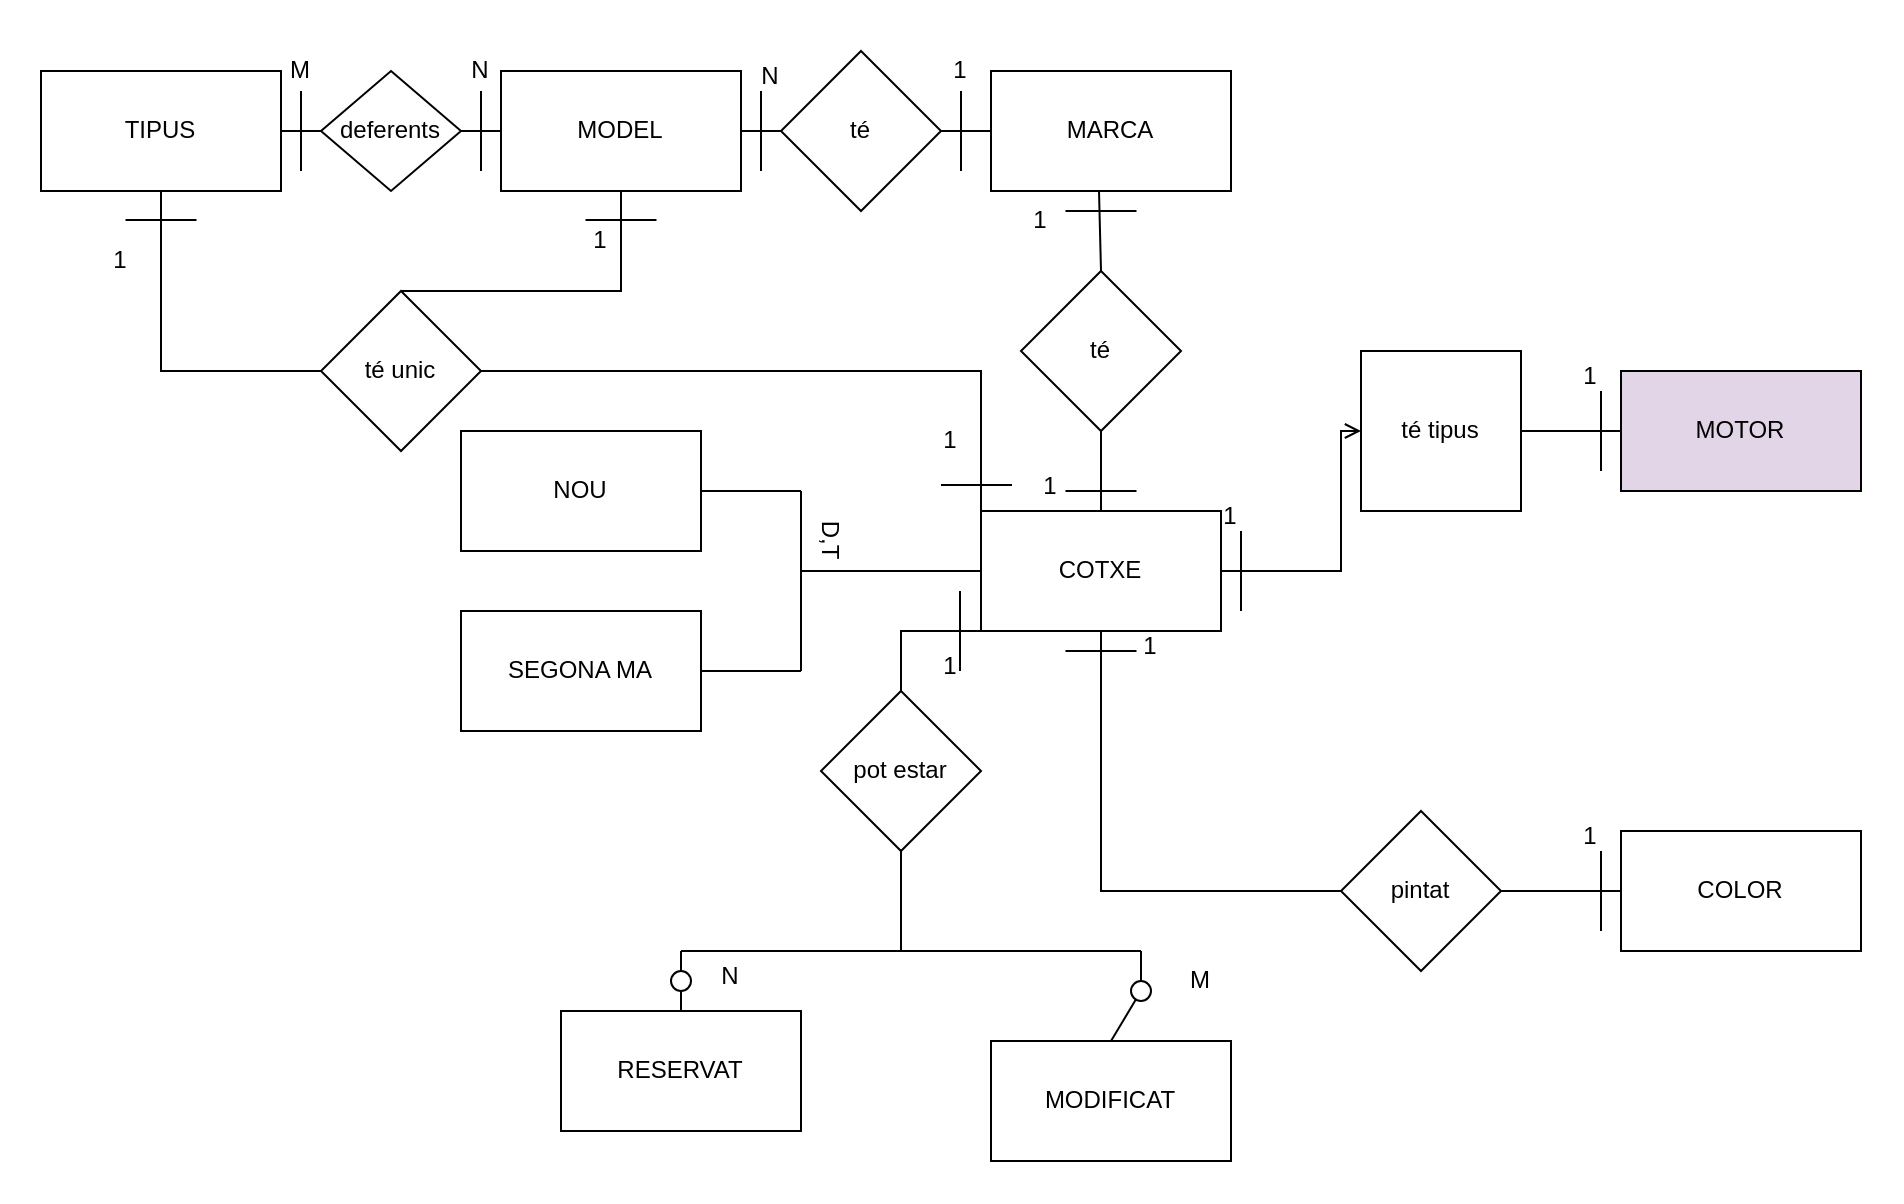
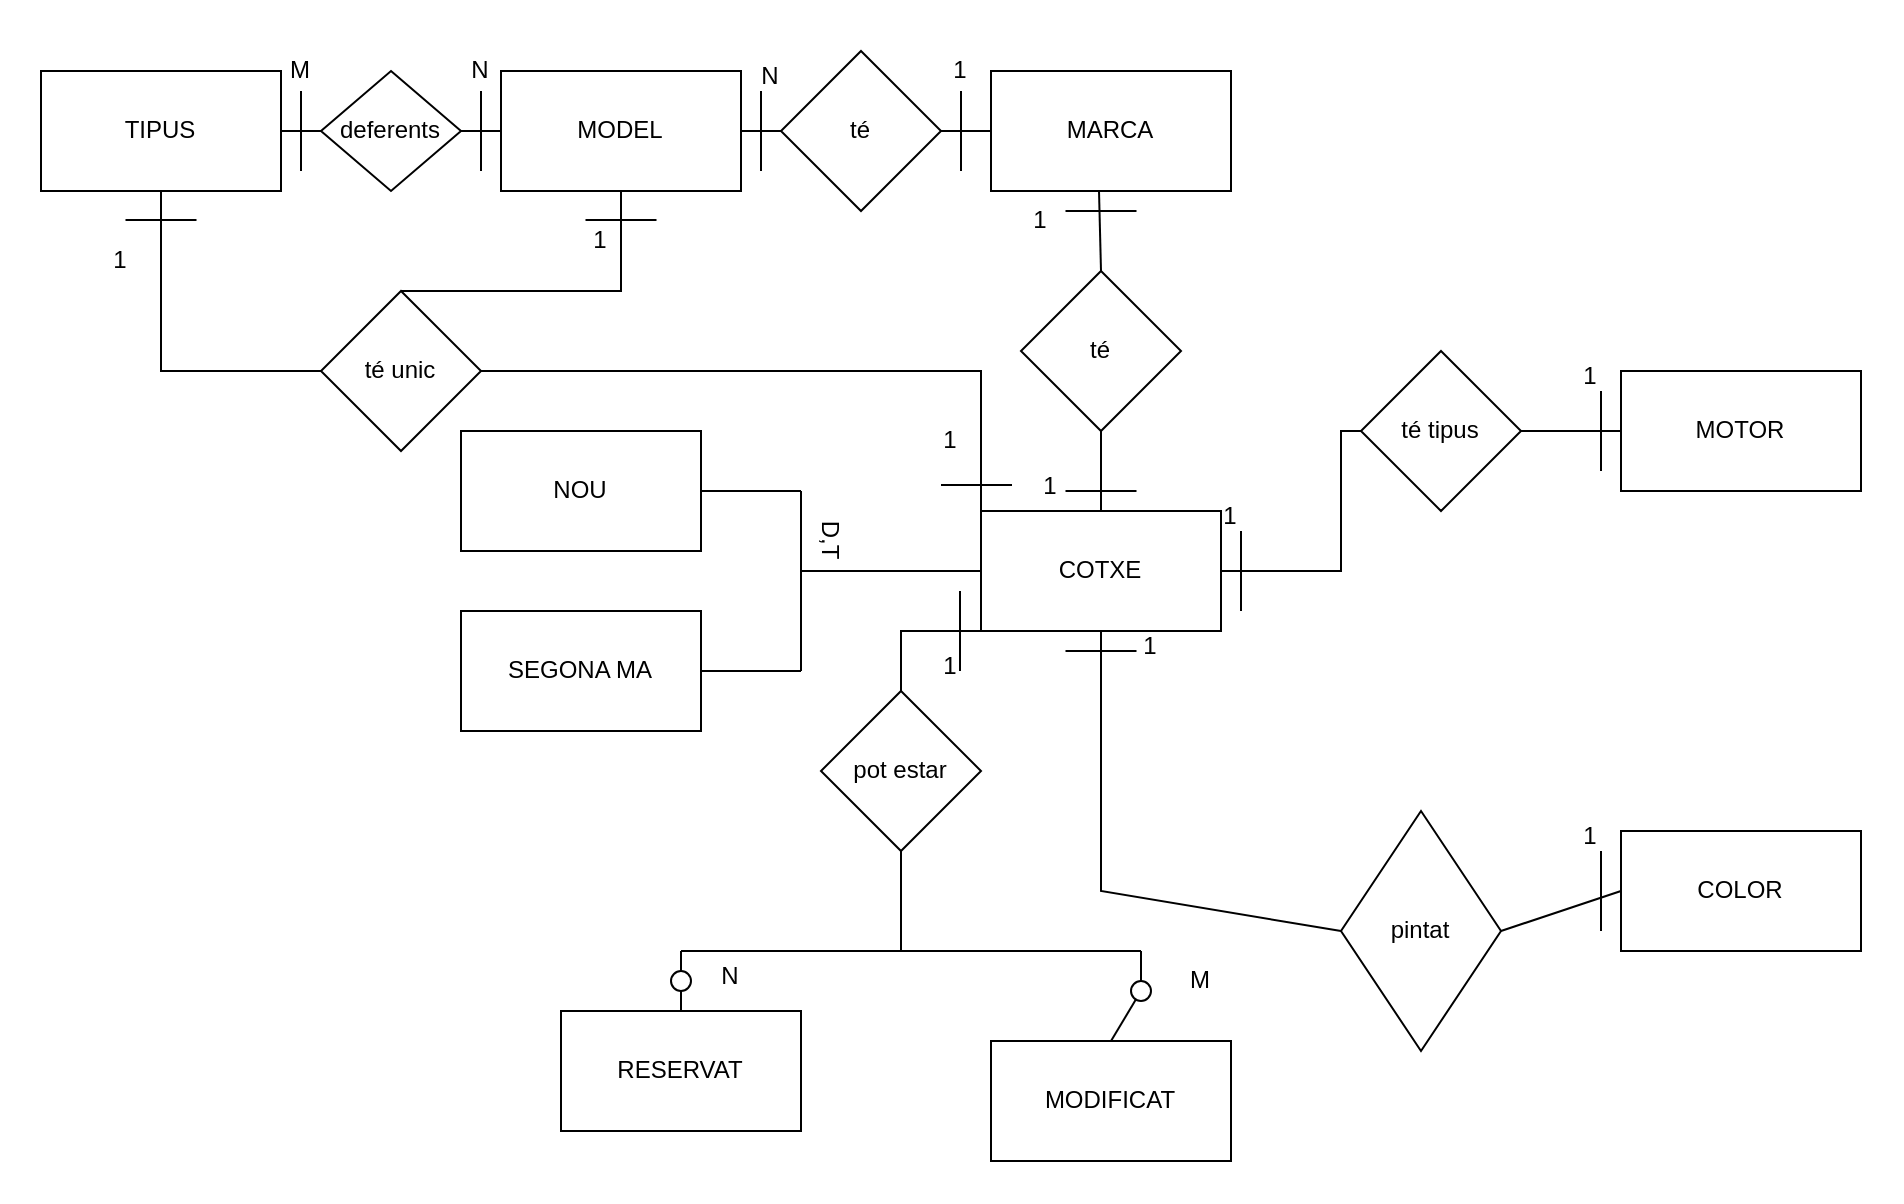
- <mxCell id="16" value="" style="endArrow=open;html=1;rounded=0;exitX=1;exitY=0.5;exitDx=0;exitDy=0;entryX=0;entryY=0.5;entryDx=0;entryDy=0;" edge="1" parent="1" source="2" target="17"><mxGeometry width="50" height="50" relative="1" as="geometry"><mxPoint x="590" y="375" as="sourcePoint" /><mxPoint x="690" y="255" as="targetPoint" /><Array as="points"><mxPoint x="670" y="285" /><mxPoint x="670" y="255" /><mxPoint x="670" y="215" /></Array></mxGeometry></mxCell>
+ <mxCell id="16" value="" style="endArrow=none;html=1;rounded=0;exitX=1;exitY=0.5;exitDx=0;exitDy=0;entryX=0;entryY=0.5;entryDx=0;entryDy=0;" edge="1" parent="1" source="2" target="17"><mxGeometry width="50" height="50" relative="1" as="geometry"><mxPoint x="590" y="375" as="sourcePoint" /><mxPoint x="690" y="255" as="targetPoint" /><Array as="points"><mxPoint x="670" y="285" /><mxPoint x="670" y="255" /><mxPoint x="670" y="215" /></Array></mxGeometry></mxCell>
- <mxCell id="17" value="té tipus" style="whiteSpace=wrap;html=1;rounded=0;" vertex="1" parent="1"><mxGeometry x="680" y="175" width="80" height="80" as="geometry" /></mxCell>
+ <mxCell id="17" value="té tipus" style="rhombus;whiteSpace=wrap;html=1;" vertex="1" parent="1"><mxGeometry x="680" y="175" width="80" height="80" as="geometry" /></mxCell>
- <mxCell id="5" value="MOTOR" style="rounded=0;whiteSpace=wrap;html=1;fillColor=#e1d5e7;" vertex="1" parent="1"><mxGeometry x="810" y="185" width="120" height="60" as="geometry" /></mxCell>
+ <mxCell id="5" value="MOTOR" style="rounded=0;whiteSpace=wrap;html=1;" vertex="1" parent="1"><mxGeometry x="810" y="185" width="120" height="60" as="geometry" /></mxCell>
- <mxCell id="18" value="pintat" style="rhombus;whiteSpace=wrap;html=1;" vertex="1" parent="1"><mxGeometry x="670" y="405" width="80" height="80" as="geometry" /></mxCell>
+ <mxCell id="18" value="pintat" style="rhombus;whiteSpace=wrap;html=1;" vertex="1" parent="1"><mxGeometry x="670" y="405" width="80" height="120" as="geometry" /></mxCell>
